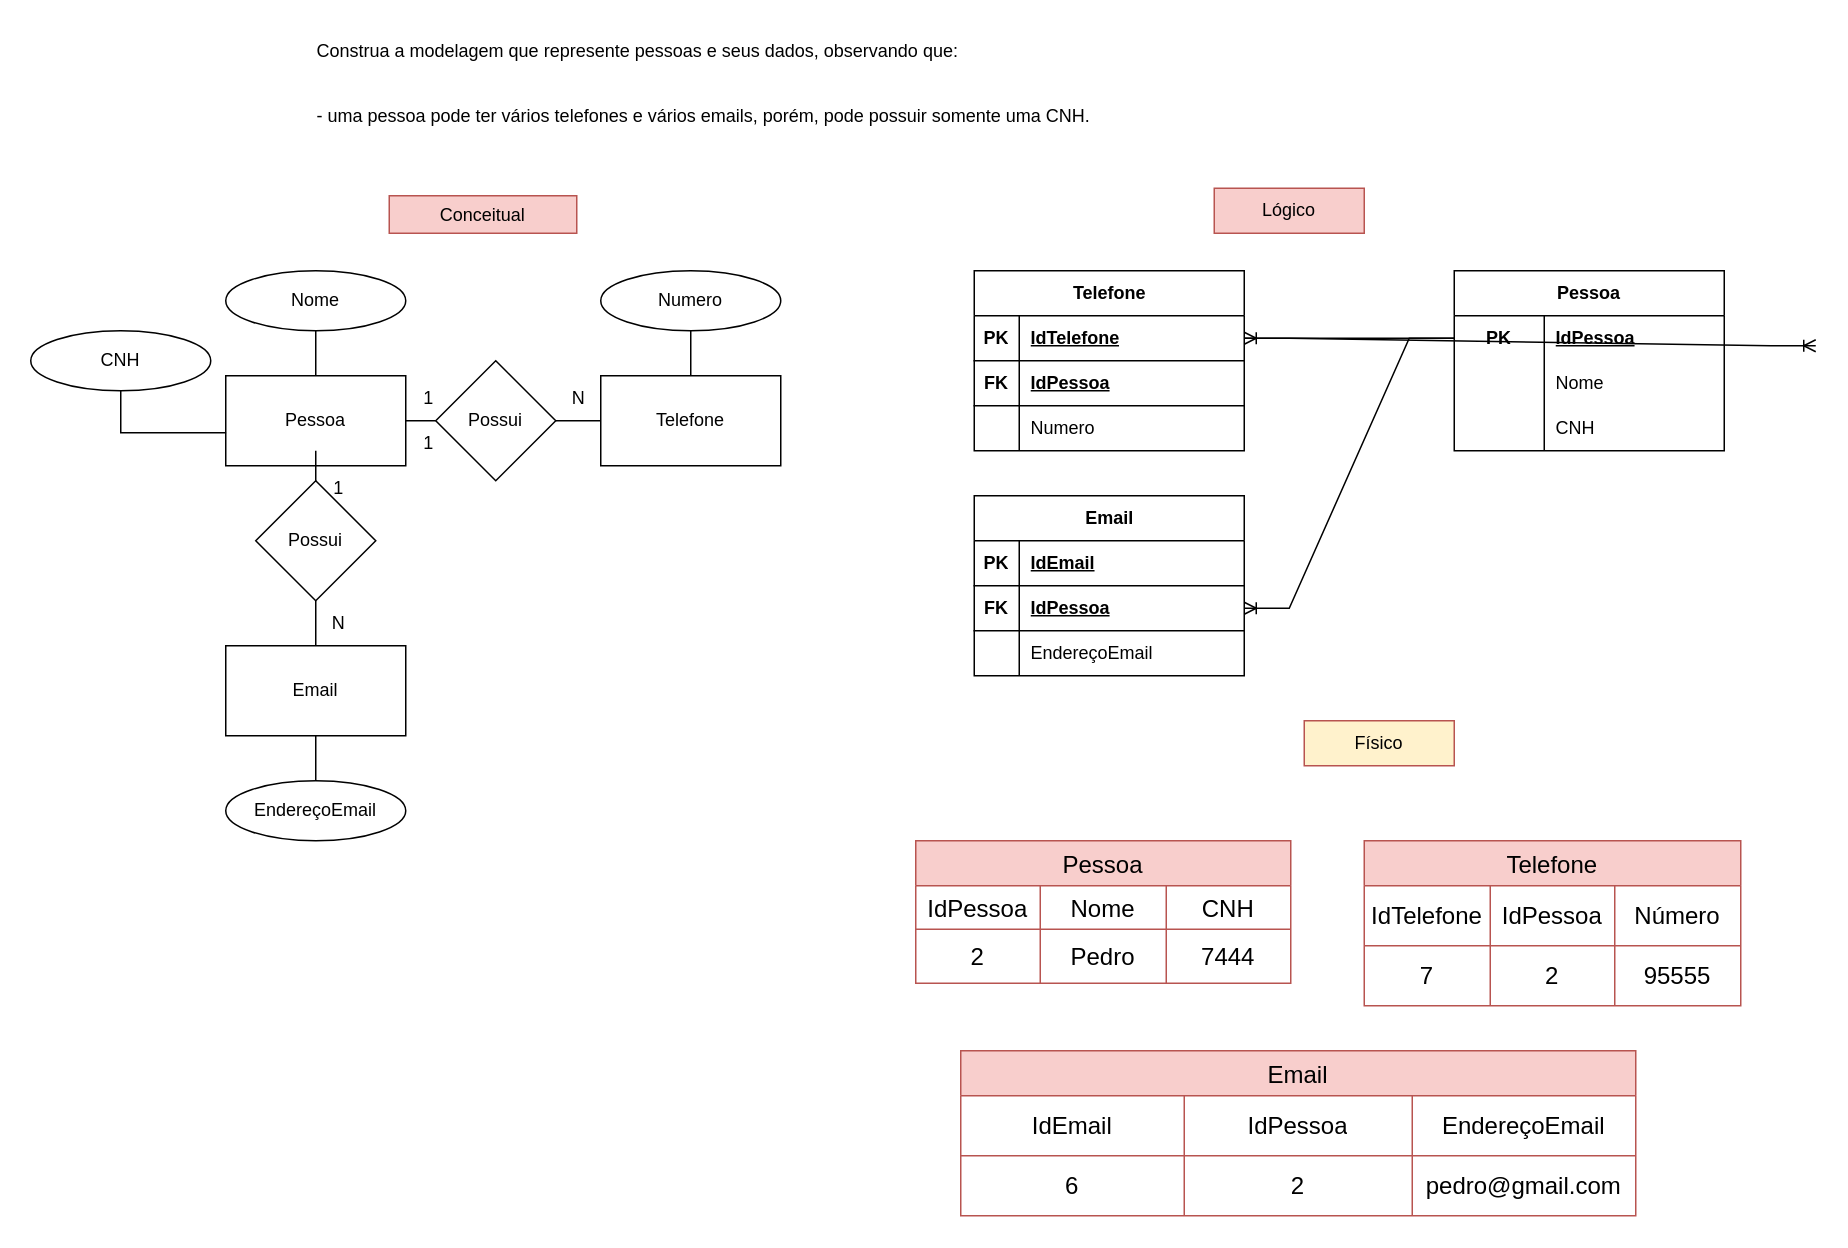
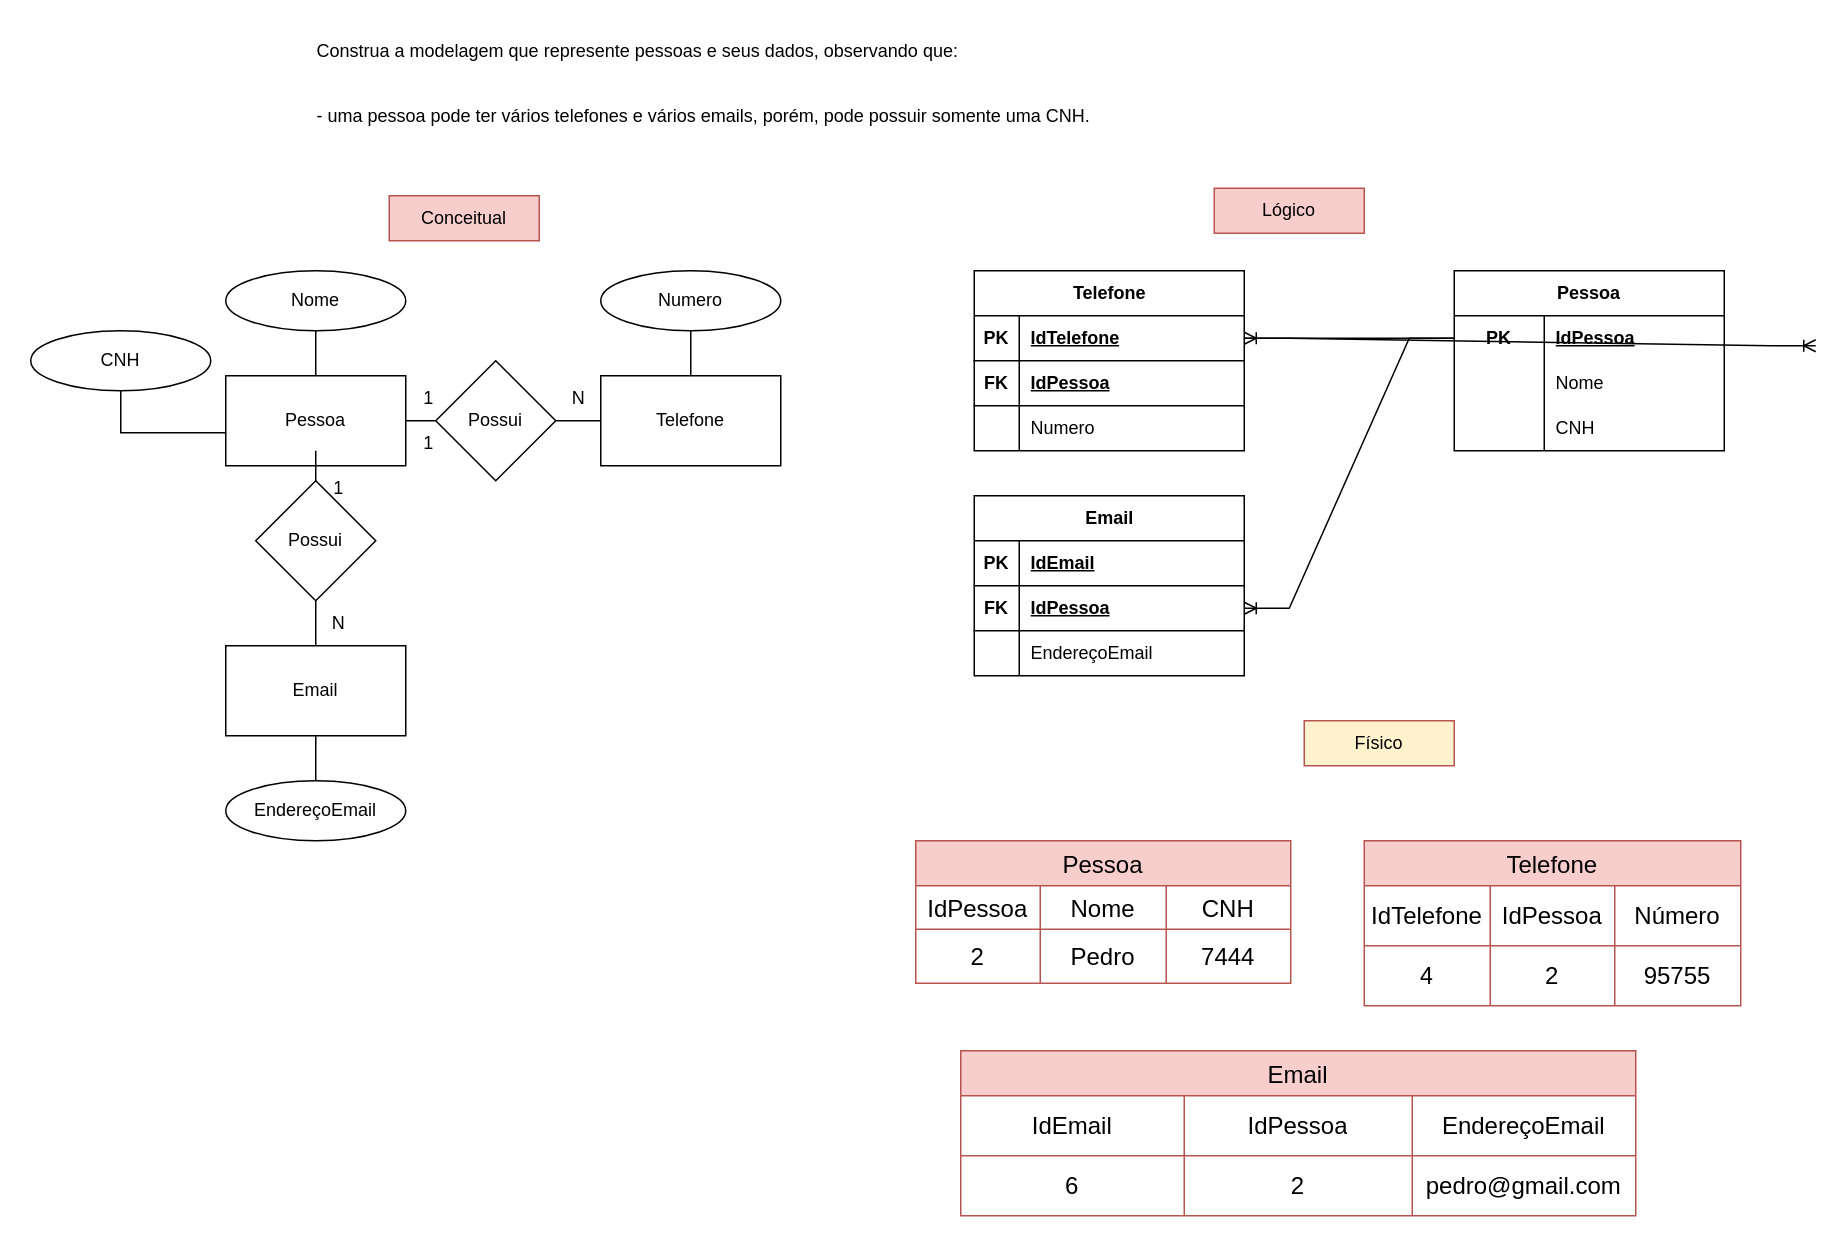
- <mxCell id="56" value="Conceitual" style="whiteSpace=wrap;html=1;fillColor=#f8cecc;strokeColor=#b85450;" vertex="1" parent="1"><mxGeometry x="259" y="130" width="125" height="25" as="geometry" /></mxCell>
+ <mxCell id="56" value="Conceitual" style="whiteSpace=wrap;html=1;fillColor=#f8cecc;strokeColor=#b85450;" vertex="1" parent="1"><mxGeometry x="259" y="130" width="100" height="30" as="geometry" /></mxCell>
- <mxCell id="76" value="7" style="shape=partialRectangle;html=1;whiteSpace=wrap;connectable=0;strokeColor=inherit;overflow=hidden;fillColor=none;top=0;left=0;bottom=0;right=0;pointerEvents=1;fontSize=16;fontFamily=Helvetica;fontColor=default;startSize=35;" vertex="1" parent="75"><mxGeometry width="84" height="40" as="geometry"><mxRectangle width="84" height="40" as="alternateBounds" /></mxGeometry></mxCell>
+ <mxCell id="76" value="4" style="shape=partialRectangle;html=1;whiteSpace=wrap;connectable=0;strokeColor=inherit;overflow=hidden;fillColor=none;top=0;left=0;bottom=0;right=0;pointerEvents=1;fontSize=16;fontFamily=Helvetica;fontColor=default;startSize=35;" vertex="1" parent="75"><mxGeometry width="84" height="40" as="geometry"><mxRectangle width="84" height="40" as="alternateBounds" /></mxGeometry></mxCell>
- <mxCell id="78" value="95555" style="shape=partialRectangle;html=1;whiteSpace=wrap;connectable=0;strokeColor=inherit;overflow=hidden;fillColor=none;top=0;left=0;bottom=0;right=0;pointerEvents=1;fontSize=16;fontFamily=Helvetica;fontColor=default;startSize=35;" vertex="1" parent="75"><mxGeometry x="167" width="84" height="40" as="geometry"><mxRectangle width="84" height="40" as="alternateBounds" /></mxGeometry></mxCell>
+ <mxCell id="78" value="95755" style="shape=partialRectangle;html=1;whiteSpace=wrap;connectable=0;strokeColor=inherit;overflow=hidden;fillColor=none;top=0;left=0;bottom=0;right=0;pointerEvents=1;fontSize=16;fontFamily=Helvetica;fontColor=default;startSize=35;" vertex="1" parent="75"><mxGeometry x="167" width="84" height="40" as="geometry"><mxRectangle width="84" height="40" as="alternateBounds" /></mxGeometry></mxCell>
